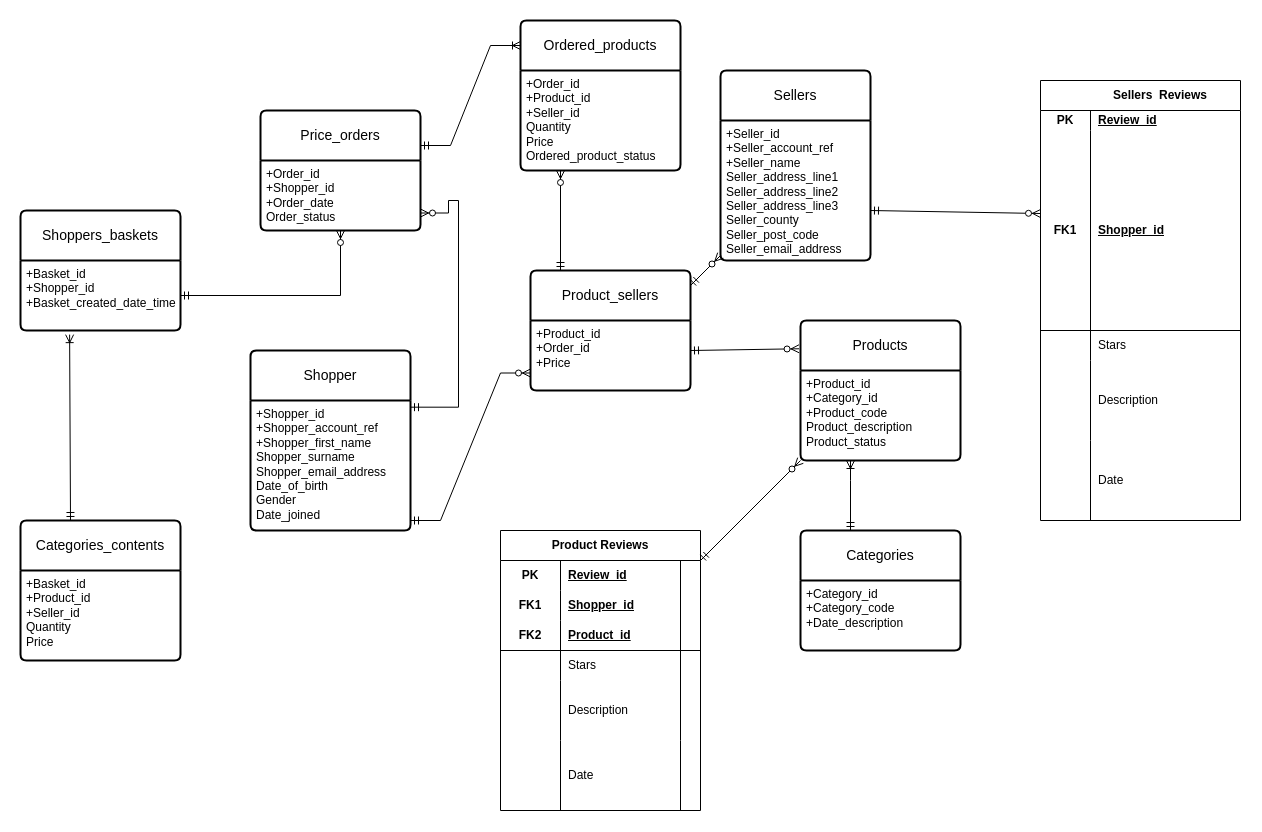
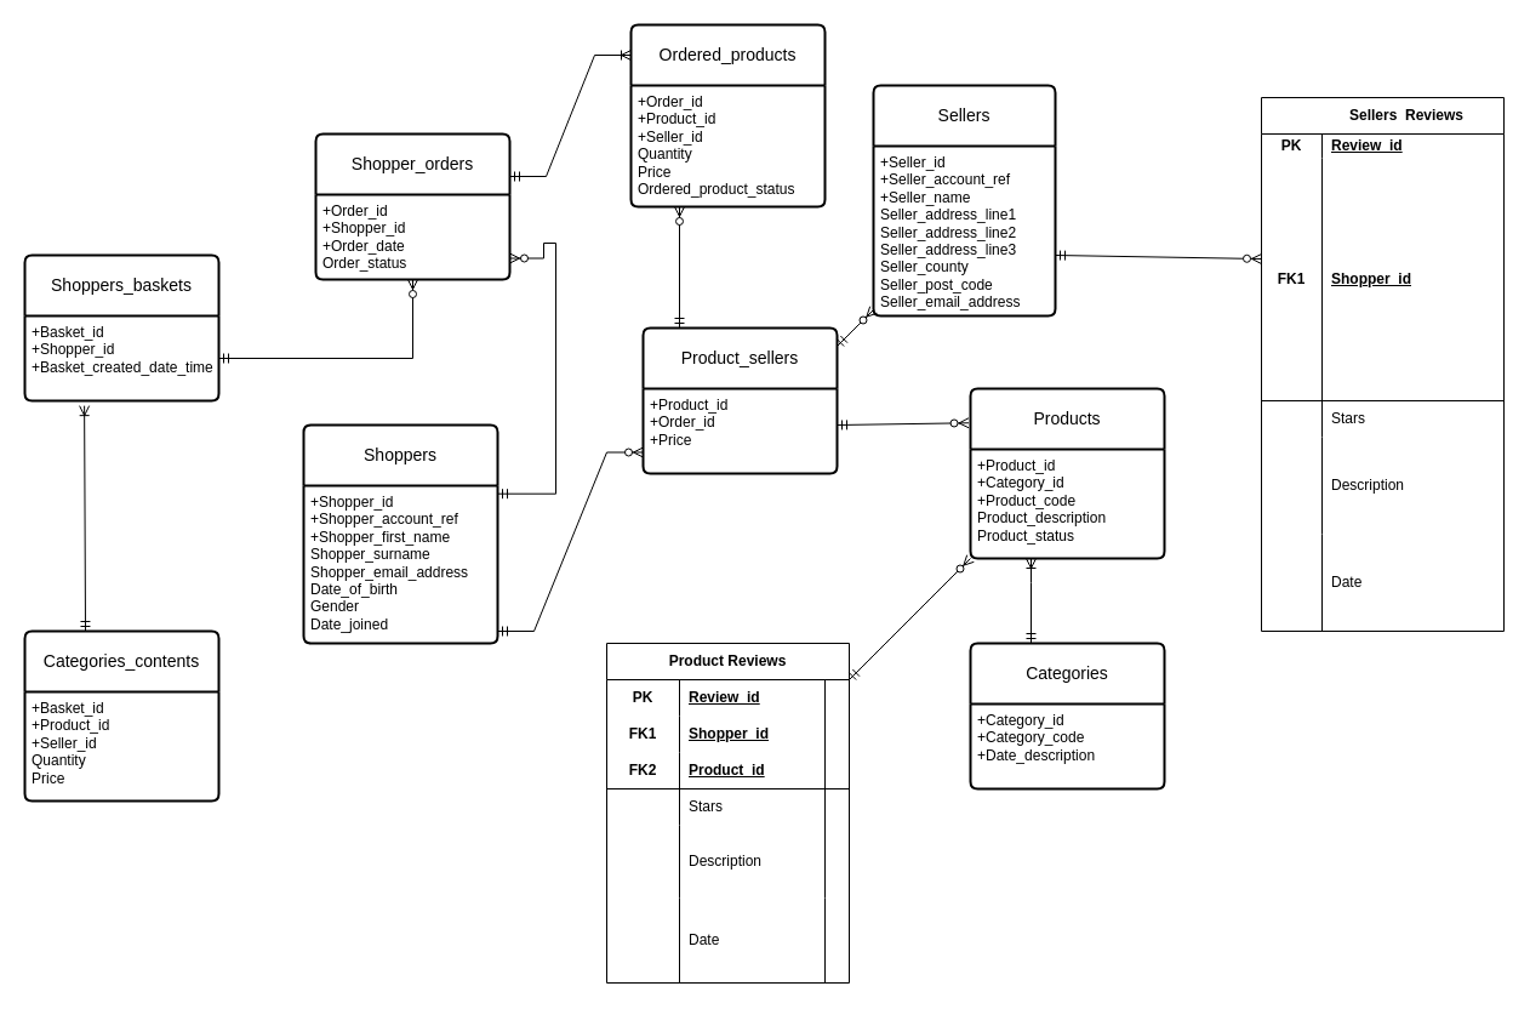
- <mxCell id="6" value="Price_orders" style="swimlane;childLayout=stackLayout;horizontal=1;startSize=50;horizontalStack=0;rounded=1;fontSize=14;fontStyle=0;strokeWidth=2;resizeParent=0;resizeLast=1;shadow=0;dashed=0;align=center;arcSize=4;whiteSpace=wrap;html=1;" parent="1" vertex="1"><mxGeometry x="260" y="110" width="160" height="120" as="geometry" /></mxCell>
+ <mxCell id="6" value="Shopper_orders" style="swimlane;childLayout=stackLayout;horizontal=1;startSize=50;horizontalStack=0;rounded=1;fontSize=14;fontStyle=0;strokeWidth=2;resizeParent=0;resizeLast=1;shadow=0;dashed=0;align=center;arcSize=4;whiteSpace=wrap;html=1;" parent="1" vertex="1"><mxGeometry x="260" y="110" width="160" height="120" as="geometry" /></mxCell>
- <mxCell id="4" value="Shopper" style="swimlane;childLayout=stackLayout;horizontal=1;startSize=50;horizontalStack=0;rounded=1;fontSize=14;fontStyle=0;strokeWidth=2;resizeParent=0;resizeLast=1;shadow=0;dashed=0;align=center;arcSize=4;whiteSpace=wrap;html=1;" parent="1" vertex="1"><mxGeometry x="250" y="350" width="160" height="180" as="geometry" /></mxCell>
+ <mxCell id="4" value="Shoppers" style="swimlane;childLayout=stackLayout;horizontal=1;startSize=50;horizontalStack=0;rounded=1;fontSize=14;fontStyle=0;strokeWidth=2;resizeParent=0;resizeLast=1;shadow=0;dashed=0;align=center;arcSize=4;whiteSpace=wrap;html=1;" parent="1" vertex="1"><mxGeometry x="250" y="350" width="160" height="180" as="geometry" /></mxCell>
